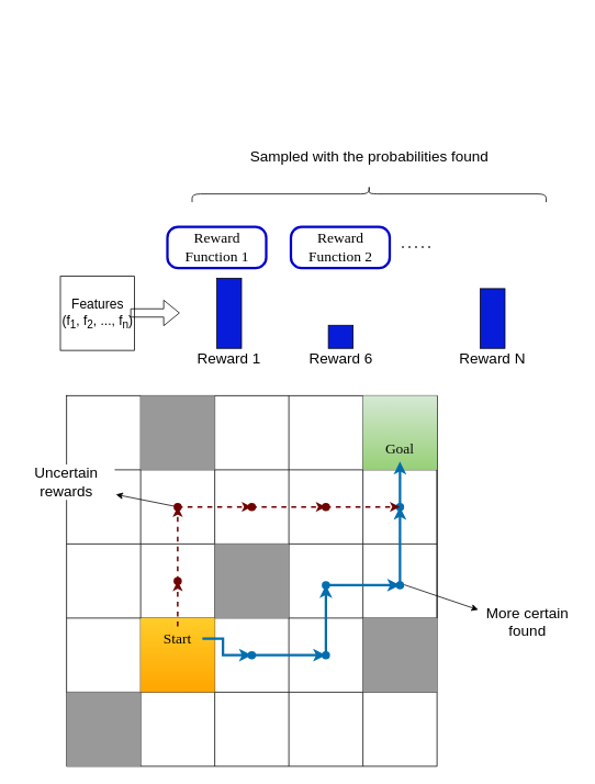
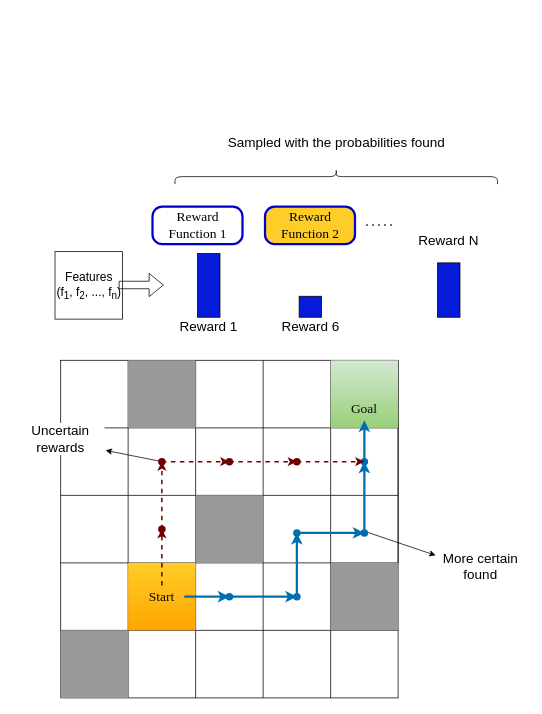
- <mxCell id="66" value="Reward Function 2" style="rounded=1;whiteSpace=wrap;html=1;fontFamily=Comic Sans MS;fontSize=18;arcSize=26;strokeColor=#0000CC;strokeWidth=3;" parent="64" vertex="1"><mxGeometry x="295" y="100" width="120" height="50" as="geometry" /></mxCell>
+ <mxCell id="66" value="Reward Function 2" style="rounded=1;whiteSpace=wrap;html=1;fontFamily=Comic Sans MS;fontSize=18;arcSize=26;strokeColor=#0000CC;strokeWidth=3;fillColor=#ffcd28;" parent="64" vertex="1"><mxGeometry x="295" y="100" width="120" height="50" as="geometry" /></mxCell>
- <mxCell id="74" value="&lt;font style=&quot;font-size: 18px;&quot;&gt;Reward N&lt;br&gt;&lt;/font&gt;" style="text;html=1;strokeColor=none;fillColor=none;align=center;verticalAlign=middle;whiteSpace=wrap;rounded=0;fontSize=15;" parent="64" vertex="1"><mxGeometry x="492.5" y="245" width="95" height="30" as="geometry" /></mxCell>
+ <mxCell id="74" value="&lt;font style=&quot;font-size: 18px;&quot;&gt;Reward N&lt;br&gt;&lt;/font&gt;" style="text;html=1;strokeColor=none;fillColor=none;align=center;verticalAlign=middle;whiteSpace=wrap;rounded=0;fontSize=15;" parent="64" vertex="1"><mxGeometry x="492.5" y="130" width="95" height="30" as="geometry" /></mxCell>
- <mxCell id="35" value="&lt;font face=&quot;Comic Sans MS&quot; style=&quot;font-size: 18px;&quot;&gt;Start&lt;/font&gt;" style="text;html=1;strokeColor=none;fillColor=none;align=center;verticalAlign=middle;whiteSpace=wrap;rounded=0;fontSize=18;fontColor=#050505;" parent="2" vertex="1"><mxGeometry x="165" y="280" width="60" height="30" as="geometry" /></mxCell>
+ <mxCell id="35" value="&lt;font face=&quot;Comic Sans MS&quot; style=&quot;font-size: 18px;&quot;&gt;Start&lt;/font&gt;" style="text;html=1;strokeColor=none;fillColor=none;align=center;verticalAlign=middle;whiteSpace=wrap;rounded=0;fontSize=18;fontColor=#050505;" parent="2" vertex="1"><mxGeometry x="165" y="300" width="60" height="30" as="geometry" /></mxCell>
